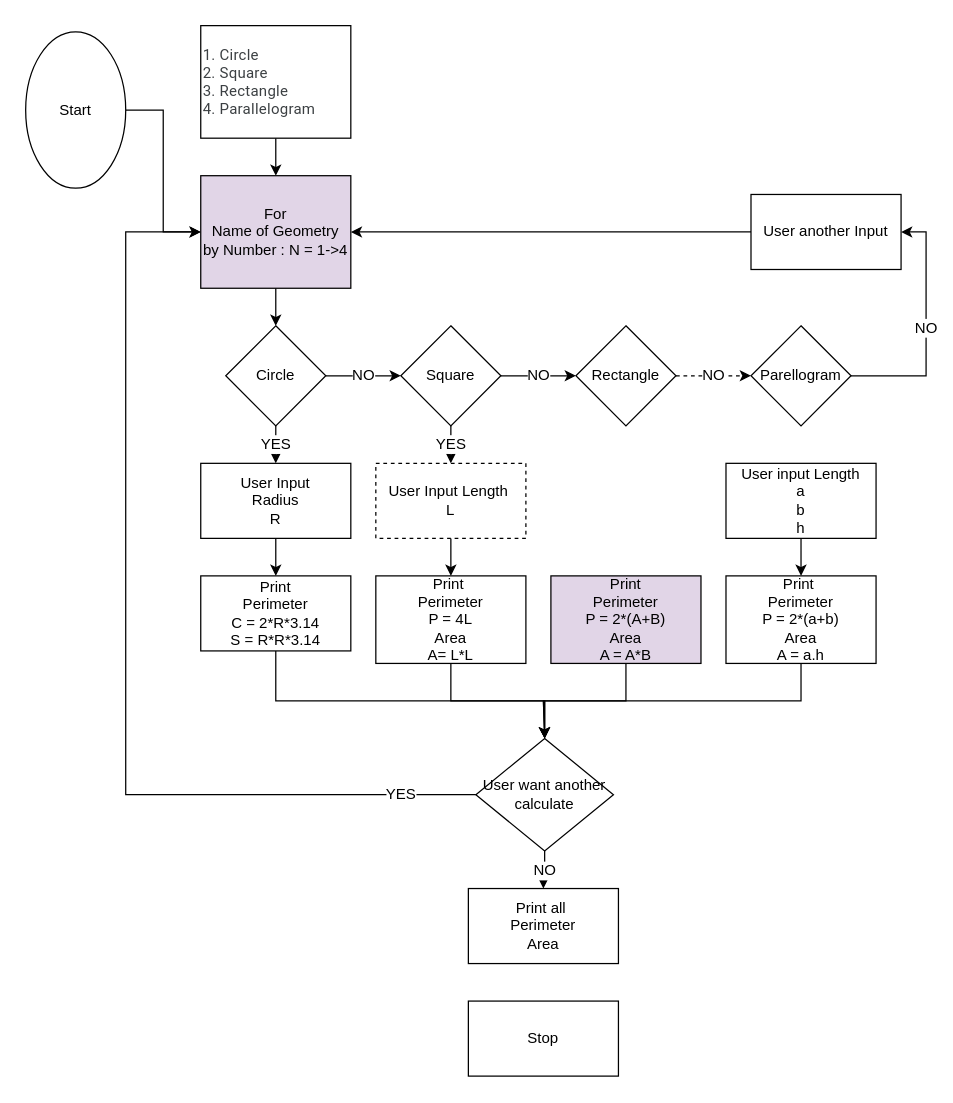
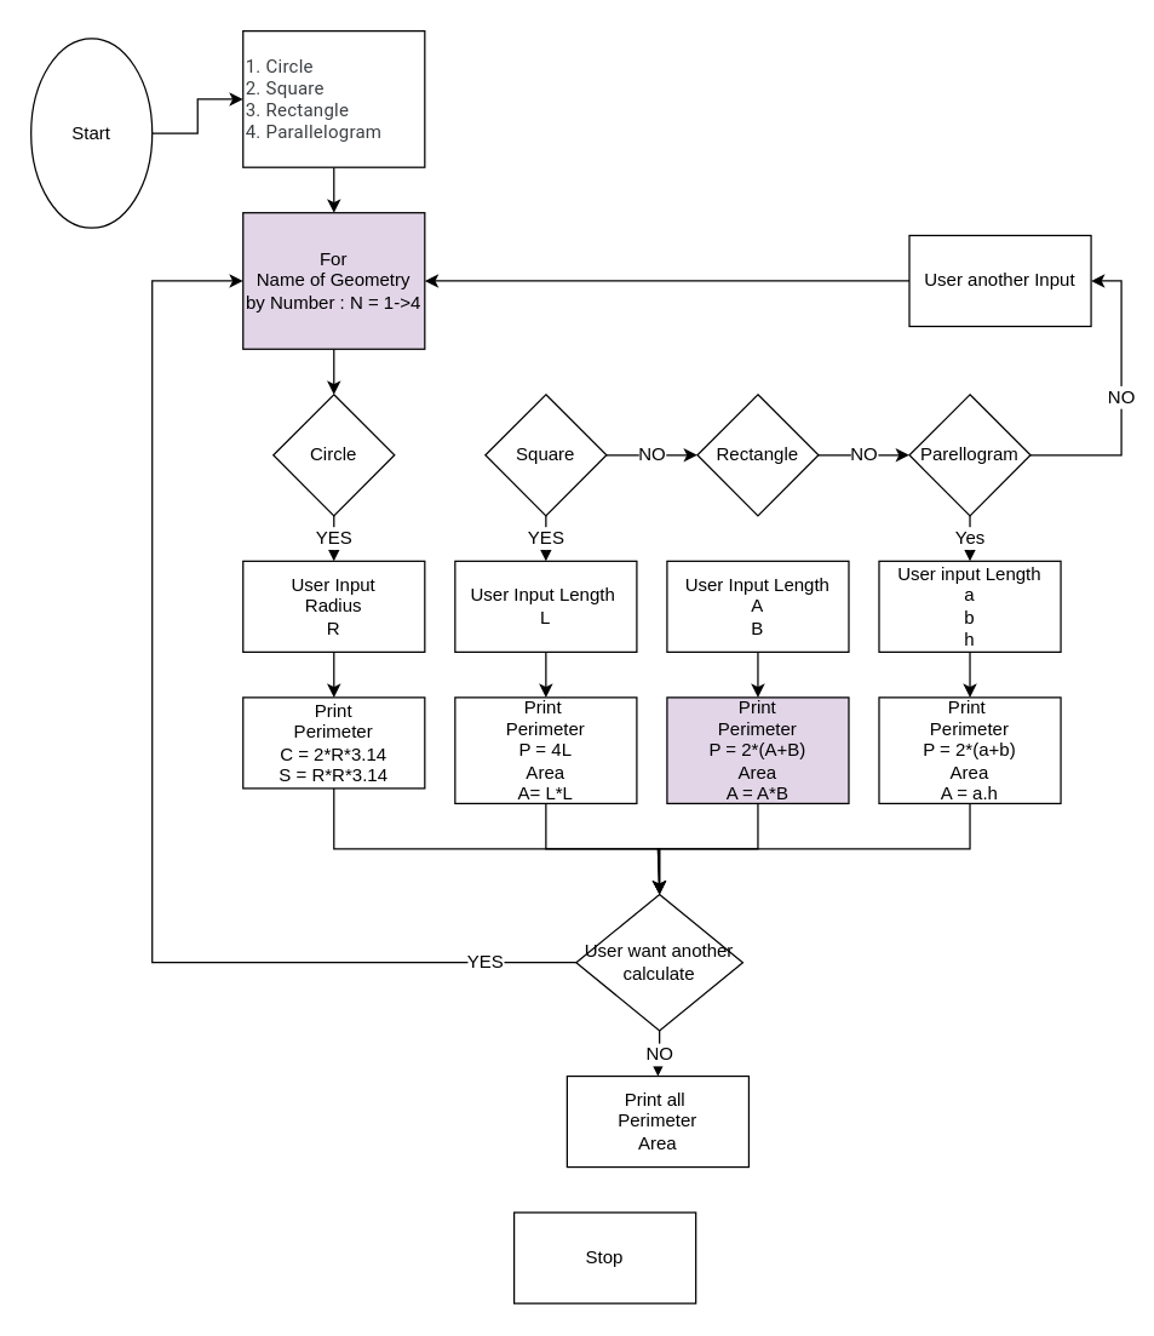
- <mxCell id="2" value="" style="edgeStyle=orthogonalEdgeStyle;rounded=0;orthogonalLoop=1;jettySize=auto;html=1;fontSize=12;" edge="1" parent="1" source="3" target="7"><mxGeometry relative="1" as="geometry" /></mxCell>
+ <mxCell id="2" value="" style="edgeStyle=orthogonalEdgeStyle;rounded=0;orthogonalLoop=1;jettySize=auto;html=1;fontSize=12;" edge="1" parent="1" source="3" target="5"><mxGeometry relative="1" as="geometry" /></mxCell>
- <mxCell id="9" value="NO" style="edgeStyle=orthogonalEdgeStyle;rounded=0;orthogonalLoop=1;jettySize=auto;html=1;fontSize=12;" edge="1" parent="1" source="10" target="17"><mxGeometry relative="1" as="geometry" /></mxCell>
- <mxCell id="22" value="NO" style="edgeStyle=orthogonalEdgeStyle;rounded=0;orthogonalLoop=1;jettySize=auto;html=1;fontSize=12;dashed=1;" edge="1" parent="1" source="23" target="30"><mxGeometry relative="1" as="geometry" /></mxCell>
+ <mxCell id="22" value="NO" style="edgeStyle=orthogonalEdgeStyle;rounded=0;orthogonalLoop=1;jettySize=auto;html=1;fontSize=12;" edge="1" parent="1" source="23" target="30"><mxGeometry relative="1" as="geometry" /></mxCell>
+ <mxCell id="28" value="Yes" style="edgeStyle=orthogonalEdgeStyle;rounded=0;orthogonalLoop=1;jettySize=auto;html=1;fontSize=12;" edge="1" parent="1" source="30" target="32"><mxGeometry relative="1" as="geometry" /></mxCell>
- <mxCell id="19" value="User Input Length&amp;nbsp;&lt;br&gt;L" style="whiteSpace=wrap;html=1;dashed=1;" vertex="1" parent="1"><mxGeometry x="300" y="370" width="120" height="60" as="geometry" /></mxCell>
+ <mxCell id="19" value="User Input Length&amp;nbsp;&lt;br&gt;L" style="whiteSpace=wrap;html=1;" vertex="1" parent="1"><mxGeometry x="300" y="370" width="120" height="60" as="geometry" /></mxCell>
+ <mxCell id="25" value="User Input Length&lt;br&gt;A&lt;br&gt;B" style="whiteSpace=wrap;html=1;" vertex="1" parent="1"><mxGeometry x="440" y="370" width="120" height="60" as="geometry" /></mxCell>
+ <mxCell id="24" value="" style="edgeStyle=orthogonalEdgeStyle;rounded=0;orthogonalLoop=1;jettySize=auto;html=1;fontSize=12;" edge="1" parent="1" source="25" target="27"><mxGeometry relative="1" as="geometry" /></mxCell>
- <mxCell id="41" value="Stop" style="whiteSpace=wrap;html=1;" vertex="1" parent="1"><mxGeometry x="374" y="800" width="120" height="60" as="geometry" /></mxCell>
+ <mxCell id="41" value="Stop" style="whiteSpace=wrap;html=1;" vertex="1" parent="1"><mxGeometry x="339" y="800" width="120" height="60" as="geometry" /></mxCell>
